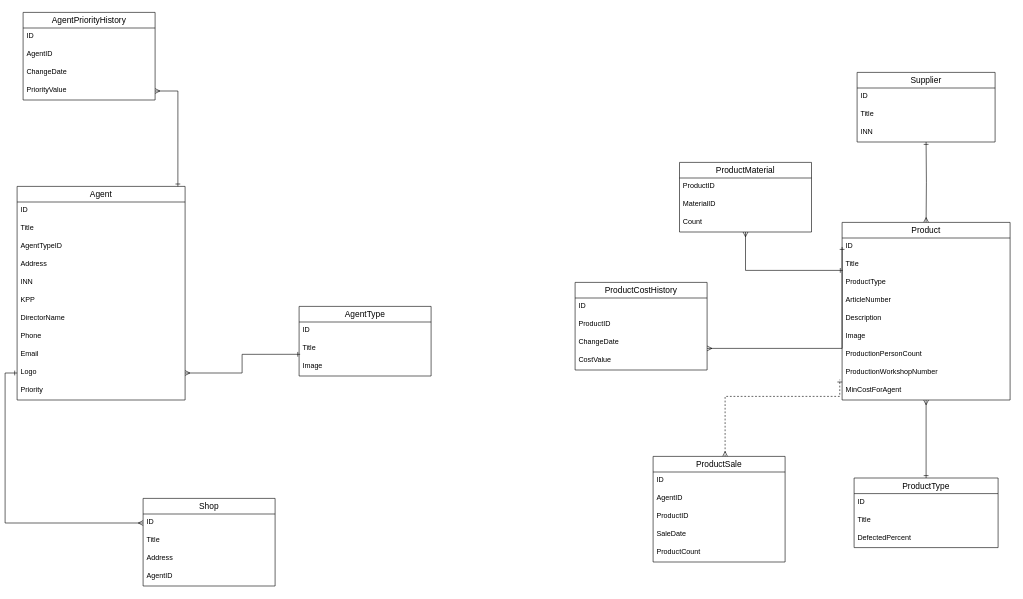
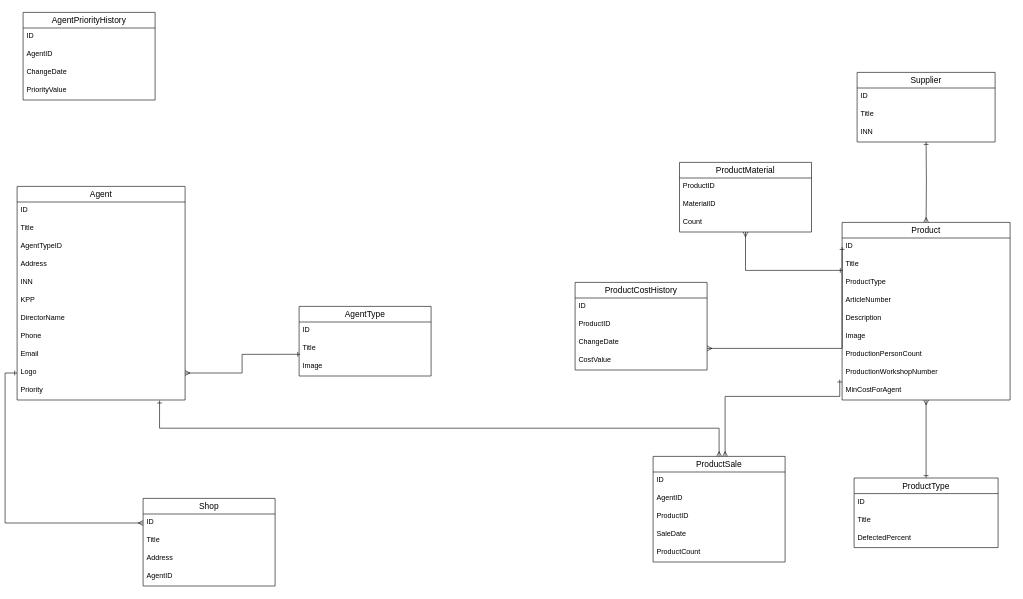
- <mxCell id="65" style="edgeStyle=orthogonalEdgeStyle;rounded=0;orthogonalLoop=1;jettySize=auto;html=1;entryX=0.957;entryY=0;entryDx=0;entryDy=0;entryPerimeter=0;startArrow=ERmany;startFill=0;endArrow=ERone;endFill=0;" edge="1" parent="1" source="52" target="53"><mxGeometry relative="1" as="geometry" /></mxCell>
- <mxCell id="31" style="edgeStyle=orthogonalEdgeStyle;rounded=0;orthogonalLoop=1;jettySize=auto;html=1;entryX=-0.014;entryY=0.867;entryDx=0;entryDy=0;entryPerimeter=0;startArrow=ERmany;startFill=0;endArrow=ERone;endFill=0;dashed=1;" edge="1" parent="1" source="32" target="24"><mxGeometry relative="1" as="geometry"><Array as="points"><mxPoint x="1200" y="660" /><mxPoint x="1391" y="660" /></Array></mxGeometry></mxCell>
+ <mxCell id="31" style="edgeStyle=orthogonalEdgeStyle;rounded=0;orthogonalLoop=1;jettySize=auto;html=1;entryX=-0.014;entryY=0.867;entryDx=0;entryDy=0;entryPerimeter=0;startArrow=ERmany;startFill=0;endArrow=ERone;endFill=0;" edge="1" parent="1" source="32" target="24"><mxGeometry relative="1" as="geometry"><Array as="points"><mxPoint x="1200" y="660" /><mxPoint x="1391" y="660" /></Array></mxGeometry></mxCell>
+ <mxCell id="30" style="edgeStyle=orthogonalEdgeStyle;rounded=0;orthogonalLoop=1;jettySize=auto;html=1;entryX=0.848;entryY=1.033;entryDx=0;entryDy=0;entryPerimeter=0;startArrow=ERmany;startFill=0;endArrow=ERone;endFill=0;" edge="1" parent="1" source="32" target="64"><mxGeometry relative="1" as="geometry" /></mxCell>
